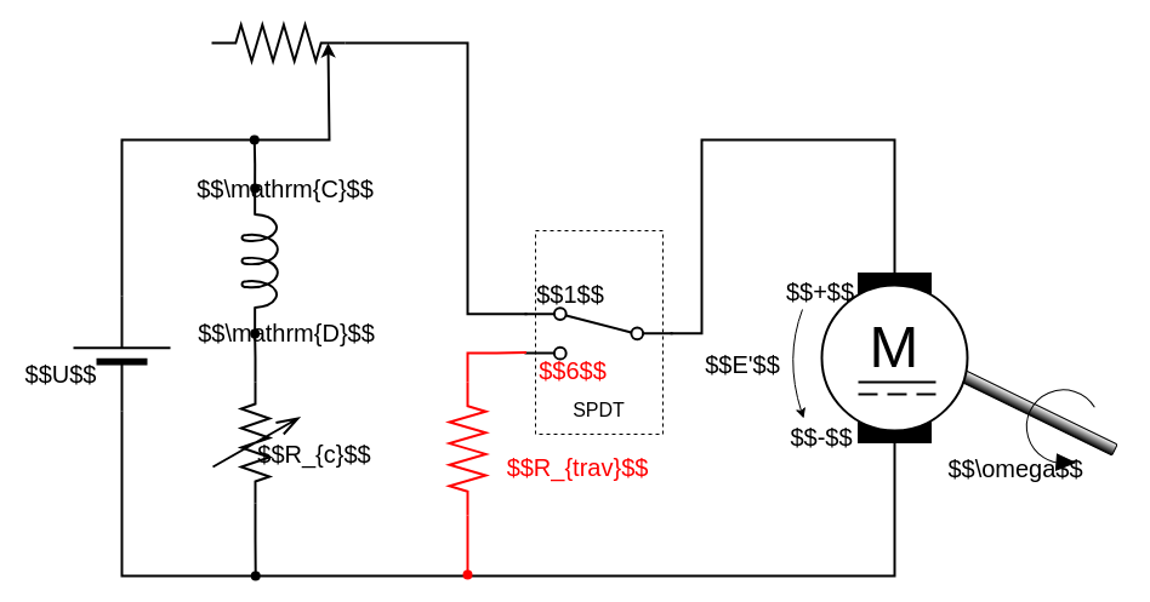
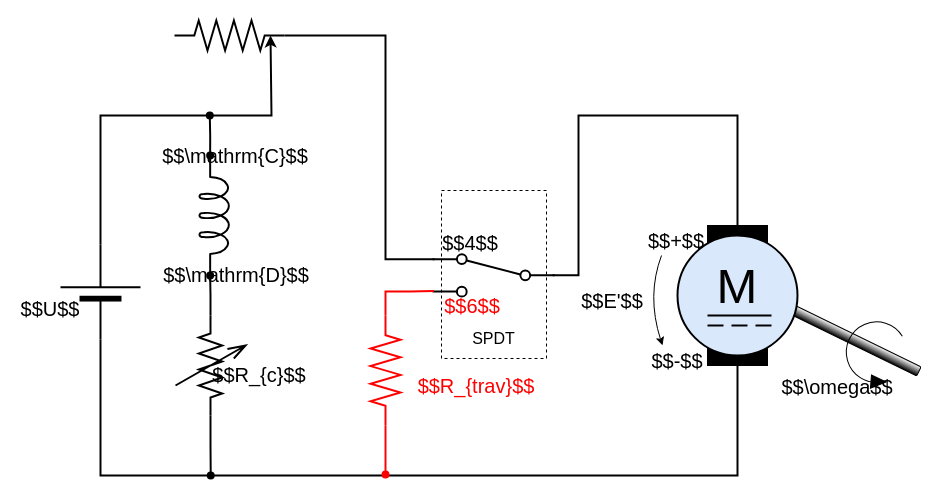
- <mxCell id="36" value="$$1$$" style="text;html=1;align=center;verticalAlign=middle;whiteSpace=wrap;rounded=0;fontSize=20;" parent="1" vertex="1"><mxGeometry x="440" y="227" width="60" height="30" as="geometry" /></mxCell>
+ <mxCell id="36" value="$$4$$" style="text;html=1;align=center;verticalAlign=middle;whiteSpace=wrap;rounded=0;fontSize=20;" parent="1" vertex="1"><mxGeometry x="440" y="227" width="60" height="30" as="geometry" /></mxCell>
- <mxCell id="6" value="&lt;font style=&quot;font-size: 49px;&quot;&gt;M&lt;/font&gt;&lt;div&gt;&lt;sup&gt;&lt;font style=&quot;&quot;&gt;&lt;br&gt;&lt;/font&gt;&lt;/sup&gt;&lt;/div&gt;" style="ellipse;whiteSpace=wrap;html=1;aspect=fixed;strokeWidth=1.968;rotation=0;" parent="4" vertex="1"><mxGeometry x="10" width="120" height="120" as="geometry" /></mxCell>
+ <mxCell id="6" value="&lt;font style=&quot;font-size: 49px;&quot;&gt;M&lt;/font&gt;&lt;div&gt;&lt;sup&gt;&lt;font style=&quot;&quot;&gt;&lt;br&gt;&lt;/font&gt;&lt;/sup&gt;&lt;/div&gt;" style="ellipse;whiteSpace=wrap;html=1;aspect=fixed;strokeWidth=1.968;rotation=0;fillColor=#dae8fc;" parent="4" vertex="1"><mxGeometry x="10" width="120" height="120" as="geometry" /></mxCell>
